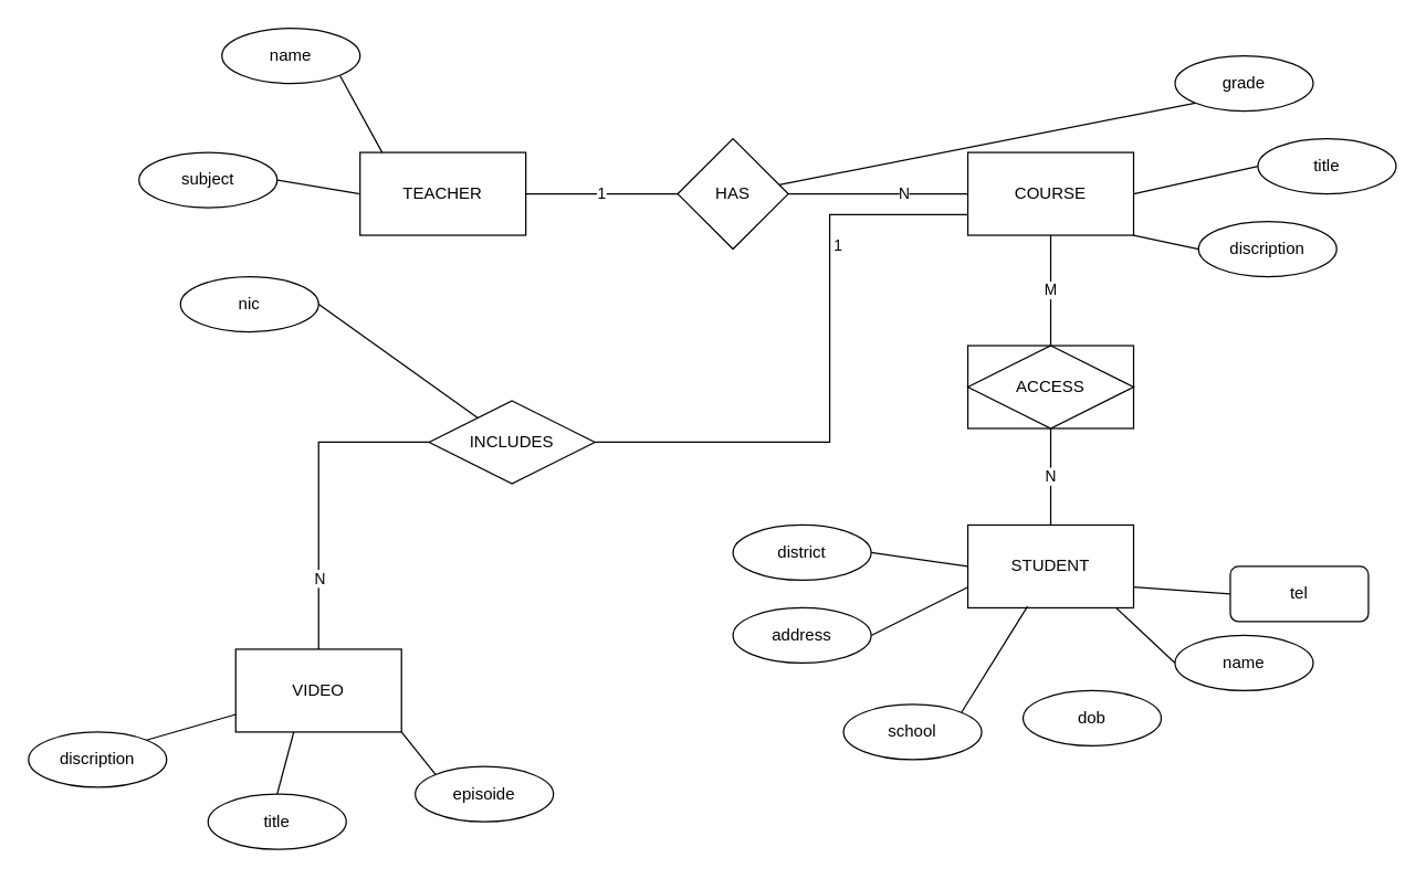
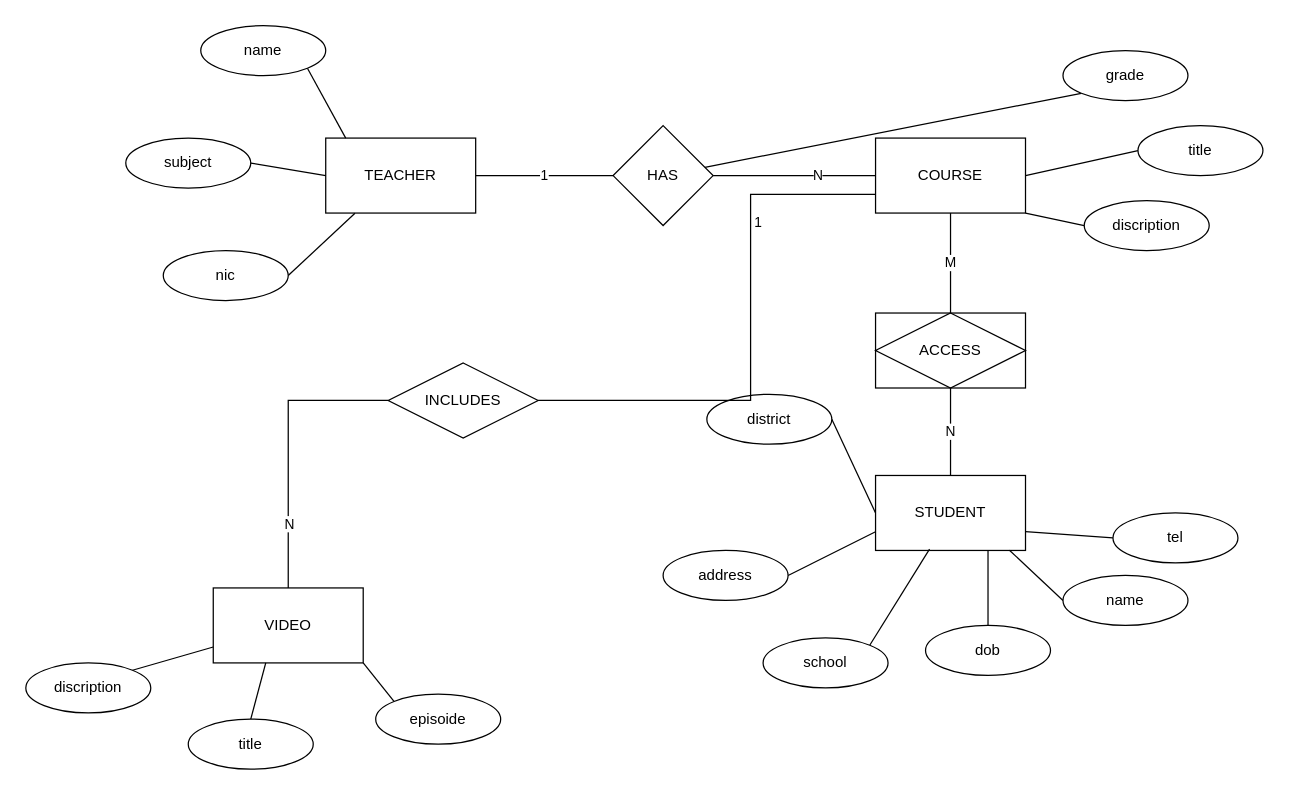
- <mxCell id="28" style="edgeStyle=none;rounded=0;orthogonalLoop=1;jettySize=auto;html=1;exitX=1;exitY=0.5;exitDx=0;exitDy=0;endArrow=none;endFill=0;" edge="1" parent="1" source="29" target="41"><mxGeometry relative="1" as="geometry" /></mxCell>
+ <mxCell id="28" style="edgeStyle=none;rounded=0;orthogonalLoop=1;jettySize=auto;html=1;exitX=1;exitY=0.5;exitDx=0;exitDy=0;entryX=0.195;entryY=1.003;entryDx=0;entryDy=0;entryPerimeter=0;endArrow=none;endFill=0;" edge="1" parent="1" source="29" target="8"><mxGeometry relative="1" as="geometry" /></mxCell>
- <mxCell id="23" value="district" style="ellipse;whiteSpace=wrap;html=1;align=center;" vertex="1" parent="1"><mxGeometry x="530" y="380" width="100" height="40" as="geometry" /></mxCell>
+ <mxCell id="23" value="district" style="ellipse;whiteSpace=wrap;html=1;align=center;" vertex="1" parent="1"><mxGeometry x="565" y="315" width="100" height="40" as="geometry" /></mxCell>
- <mxCell id="21" value="tel" style="whiteSpace=wrap;html=1;align=center;rounded=1;" vertex="1" parent="1"><mxGeometry x="890" y="410" width="100" height="40" as="geometry" /></mxCell>
+ <mxCell id="21" value="tel" style="ellipse;whiteSpace=wrap;html=1;align=center;" vertex="1" parent="1"><mxGeometry x="890" y="410" width="100" height="40" as="geometry" /></mxCell>
+ <mxCell id="14" style="edgeStyle=none;rounded=0;orthogonalLoop=1;jettySize=auto;html=1;exitX=0.5;exitY=0;exitDx=0;exitDy=0;entryX=0.75;entryY=1;entryDx=0;entryDy=0;endArrow=none;endFill=0;" edge="1" parent="1" source="15" target="3"><mxGeometry relative="1" as="geometry" /></mxCell>
